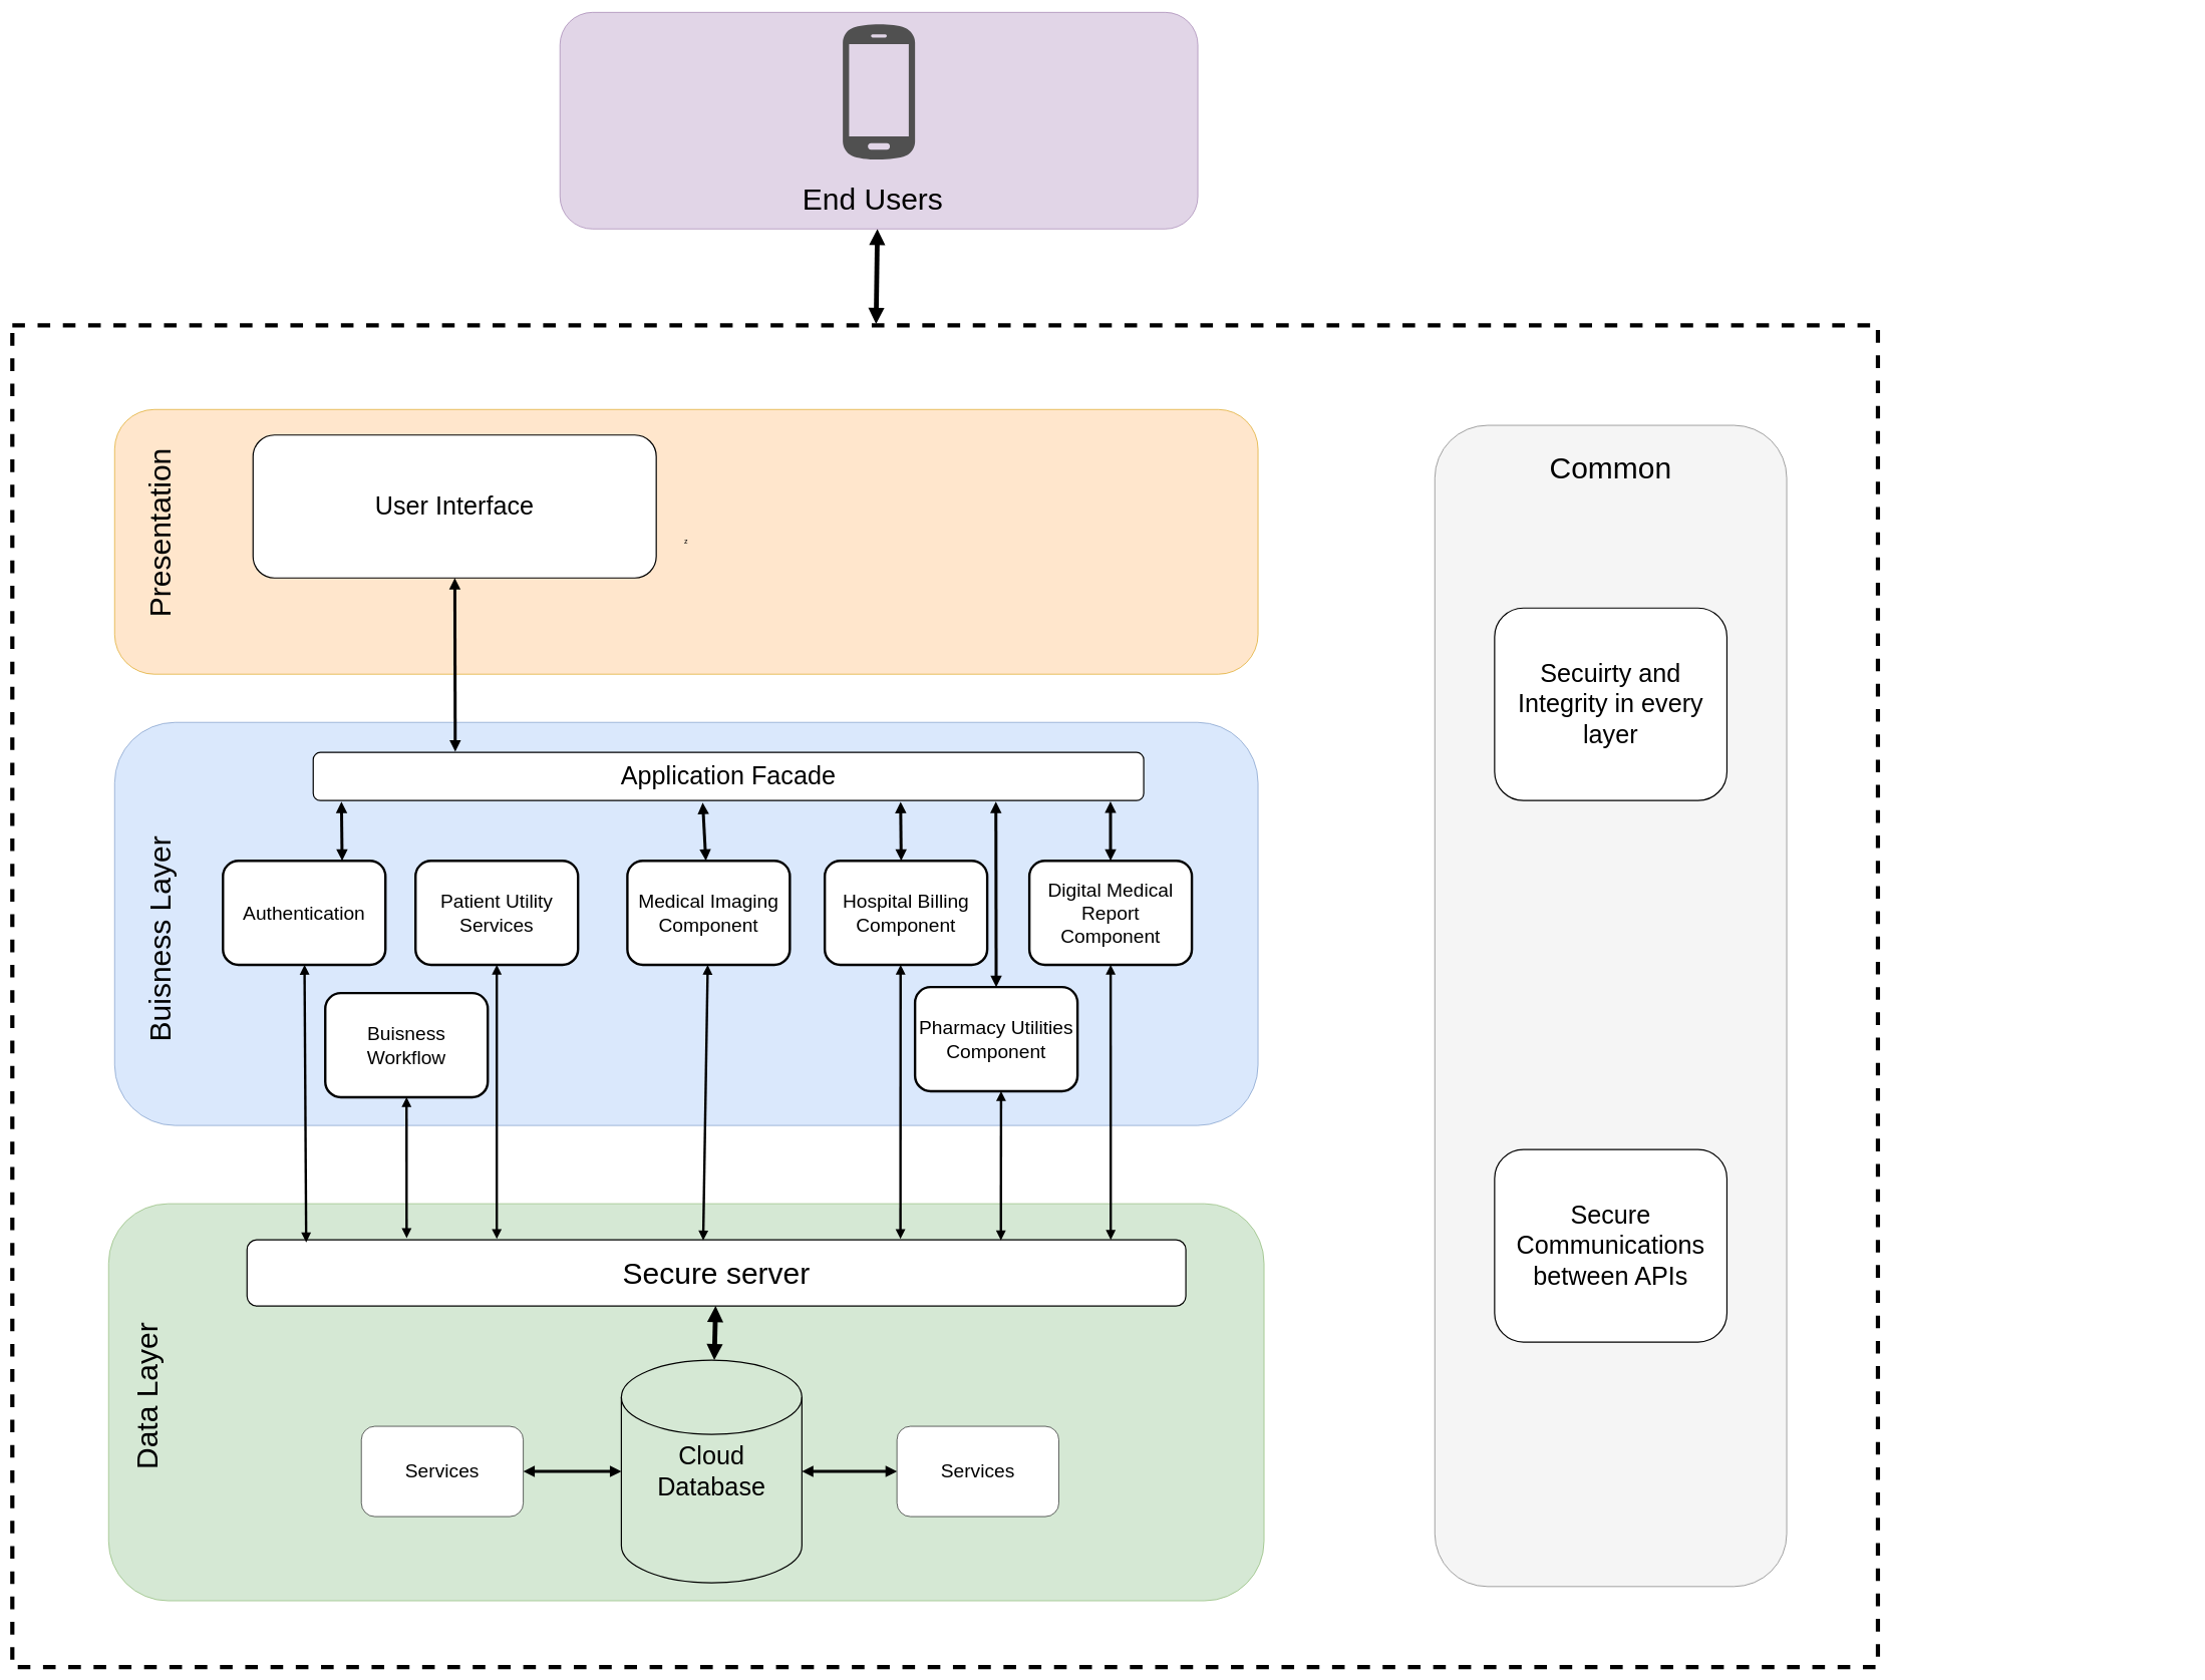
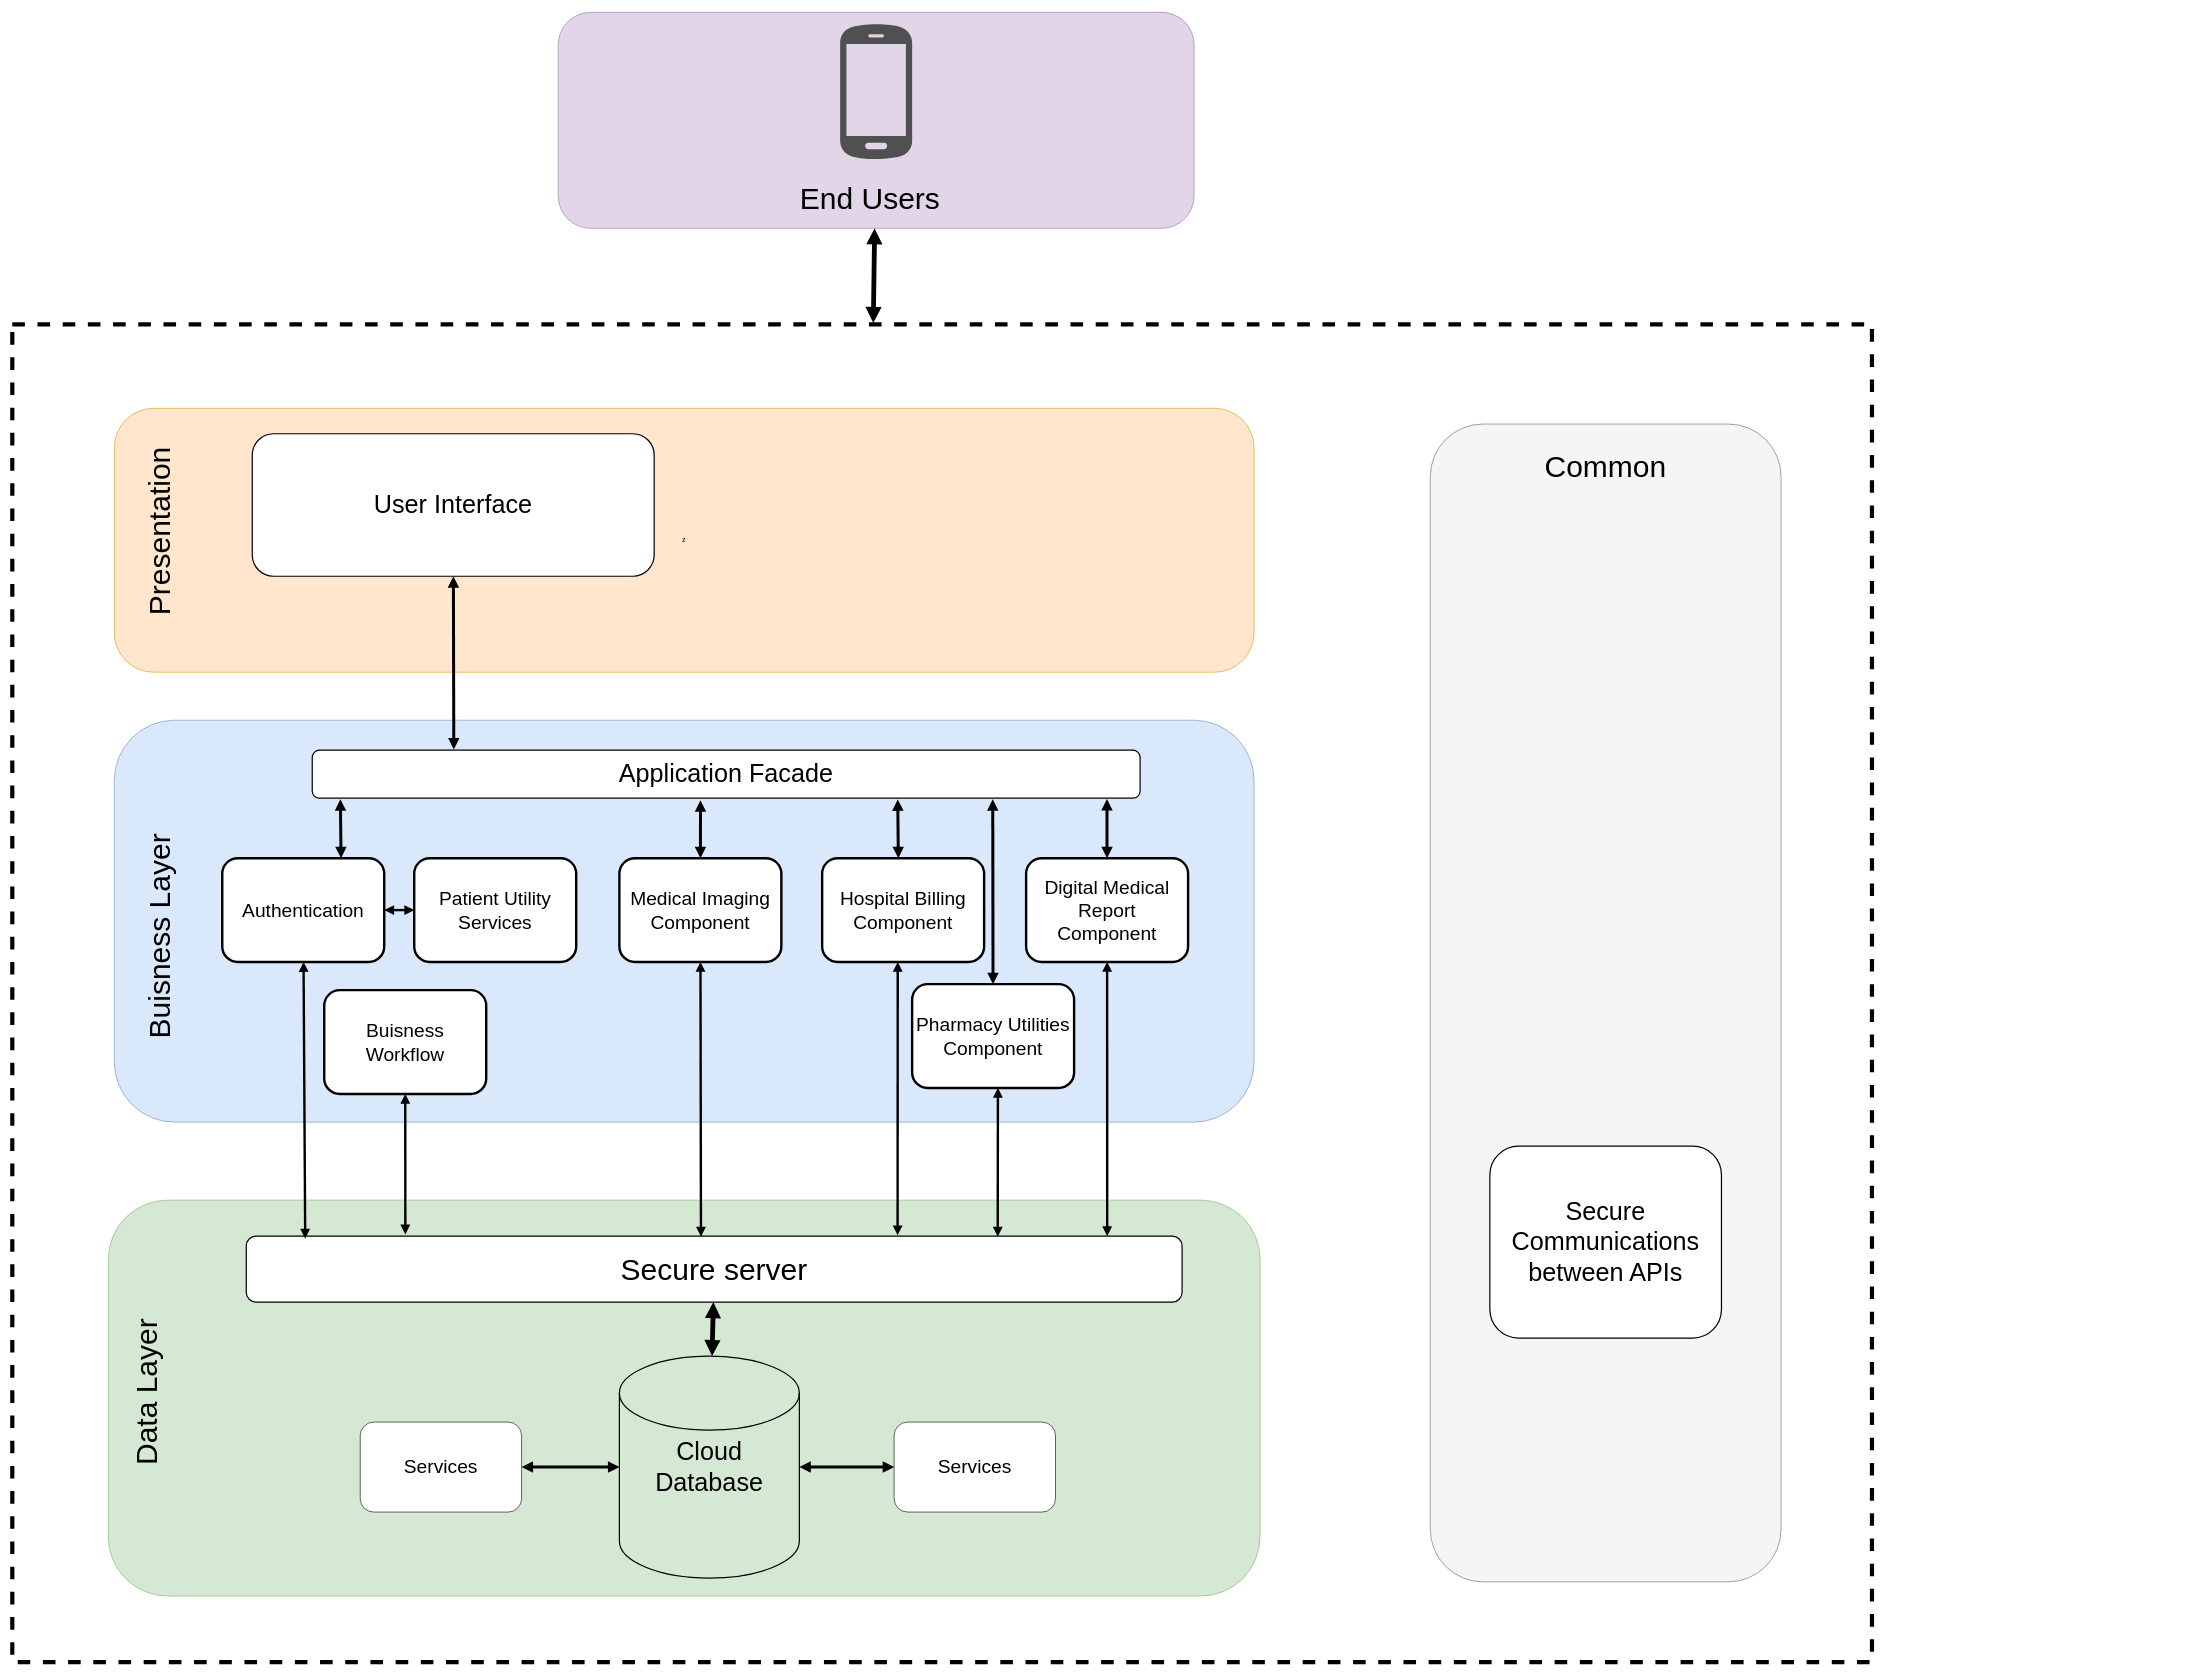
- <mxCell id="42" value="&lt;font style=&quot;font-size: 42px&quot;&gt;Secuirty and Integrity in every layer&lt;/font&gt;" style="rounded=1;whiteSpace=wrap;html=1;shadow=0;glass=0;sketch=0;strokeWidth=2;" parent="1" vertex="1"><mxGeometry x="2483.04" y="1010" width="386.09" height="320" as="geometry" /></mxCell>
- <mxCell id="24" value="&lt;div style=&quot;font-size: 32px&quot;&gt;&lt;font style=&quot;font-size: 32px&quot;&gt;Medical Imaging Component&lt;/font&gt;&lt;/div&gt;" style="rounded=1;whiteSpace=wrap;html=1;shadow=0;glass=0;sketch=0;strokeWidth=4;" parent="1" vertex="1"><mxGeometry x="1042" y="1430" width="270" height="173" as="geometry" /></mxCell>
+ <mxCell id="24" value="&lt;div style=&quot;font-size: 32px&quot;&gt;&lt;font style=&quot;font-size: 32px&quot;&gt;Medical Imaging Component&lt;/font&gt;&lt;/div&gt;" style="rounded=1;whiteSpace=wrap;html=1;shadow=0;glass=0;sketch=0;strokeWidth=4;" parent="1" vertex="1"><mxGeometry x="1032" y="1430" width="270" height="173" as="geometry" /></mxCell>
- <mxCell id="20" style="edgeStyle=none;rounded=0;orthogonalLoop=1;jettySize=auto;html=1;entryX=0.266;entryY=-0.013;entryDx=0;entryDy=0;entryPerimeter=0;startArrow=block;startFill=1;endArrow=block;endFill=1;targetPerimeterSpacing=0;strokeWidth=4;" parent="1" source="21" target="19" edge="1"><mxGeometry relative="1" as="geometry" /></mxCell>
+ <mxCell id="20" style="edgeStyle=none;rounded=0;orthogonalLoop=1;jettySize=auto;html=1;startArrow=block;startFill=1;endArrow=block;endFill=1;targetPerimeterSpacing=0;strokeWidth=4;" parent="1" source="21" target="33" edge="1"><mxGeometry relative="1" as="geometry" /></mxCell>
